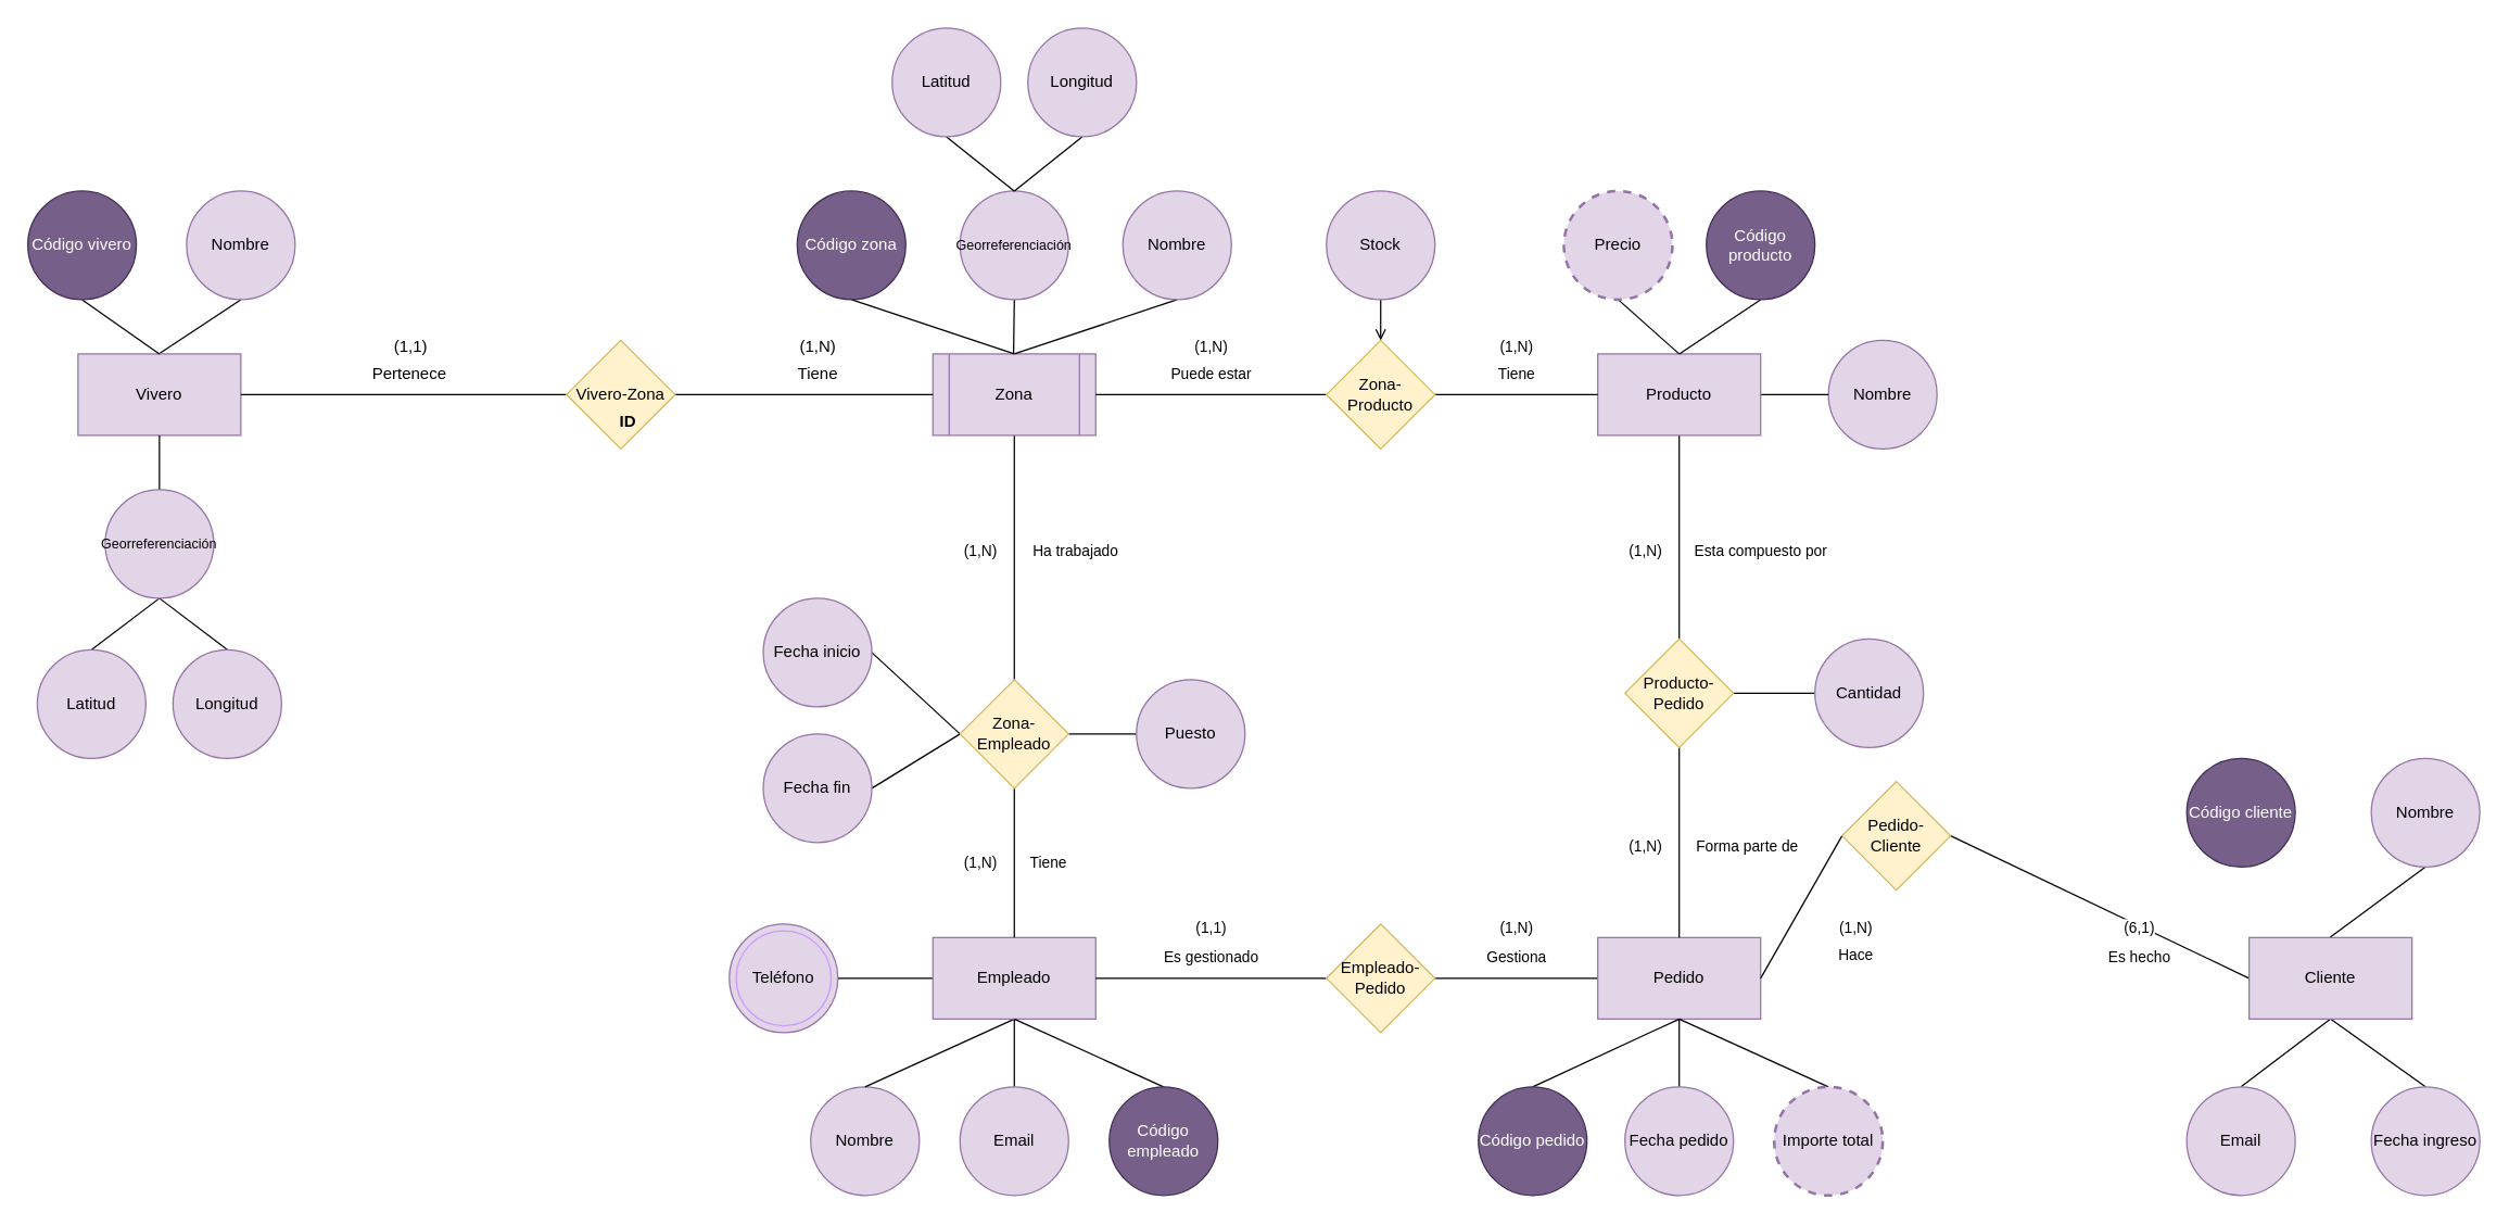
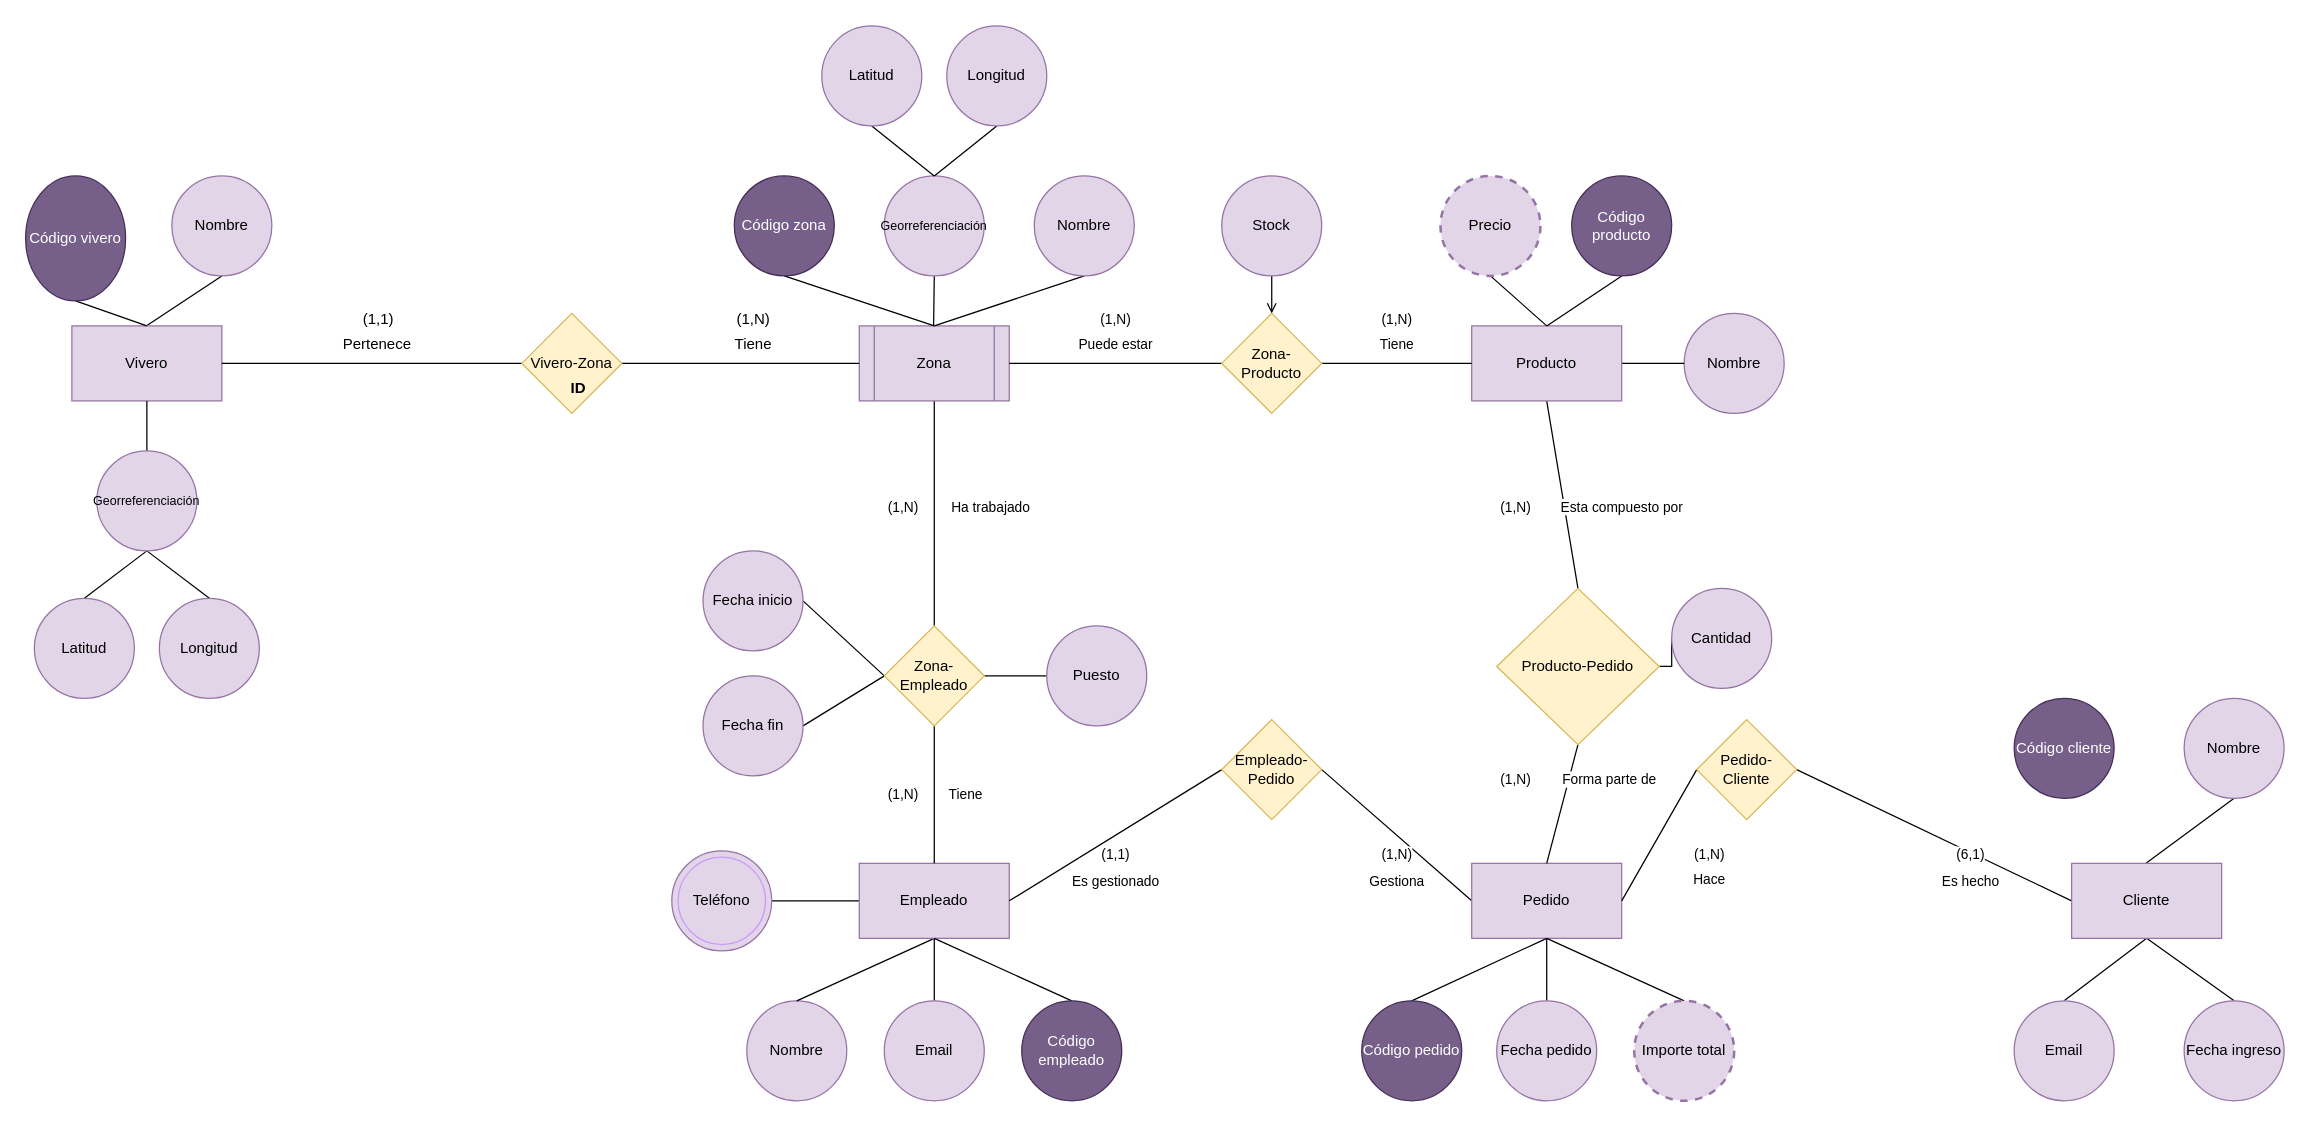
- <mxCell id="6" value="Código vivero" style="ellipse;whiteSpace=wrap;html=1;aspect=fixed;fillColor=#76608a;strokeColor=#432D57;fontColor=#ffffff;" parent="1" vertex="1"><mxGeometry x="20" y="140" width="80" height="80" as="geometry" /></mxCell>
+ <mxCell id="6" value="Código vivero" style="ellipse;whiteSpace=wrap;html=1;aspect=fixed;fillColor=#76608a;strokeColor=#432D57;fontColor=#ffffff;" parent="1" vertex="1"><mxGeometry x="20" y="140" width="80" height="100" as="geometry" /></mxCell>
- <mxCell id="91" value="Producto-Pedido" style="rhombus;whiteSpace=wrap;html=1;fillColor=#fff2cc;strokeColor=#d6b656;" parent="1" vertex="1"><mxGeometry x="1197" y="470" width="80" height="80" as="geometry" /></mxCell>
+ <mxCell id="91" value="Producto-Pedido" style="rhombus;whiteSpace=wrap;html=1;fillColor=#fff2cc;strokeColor=#d6b656;" parent="1" vertex="1"><mxGeometry x="1197" y="470" width="130" height="125" as="geometry" /></mxCell>
- <mxCell id="78" value="Empleado-Pedido" style="rhombus;whiteSpace=wrap;html=1;fillColor=#fff2cc;strokeColor=#d6b656;" parent="1" vertex="1"><mxGeometry x="977" y="680" width="80" height="80" as="geometry" /></mxCell>
+ <mxCell id="78" value="Empleado-Pedido" style="rhombus;whiteSpace=wrap;html=1;fillColor=#fff2cc;strokeColor=#d6b656;" parent="1" vertex="1"><mxGeometry x="977" y="575" width="80" height="80" as="geometry" /></mxCell>
